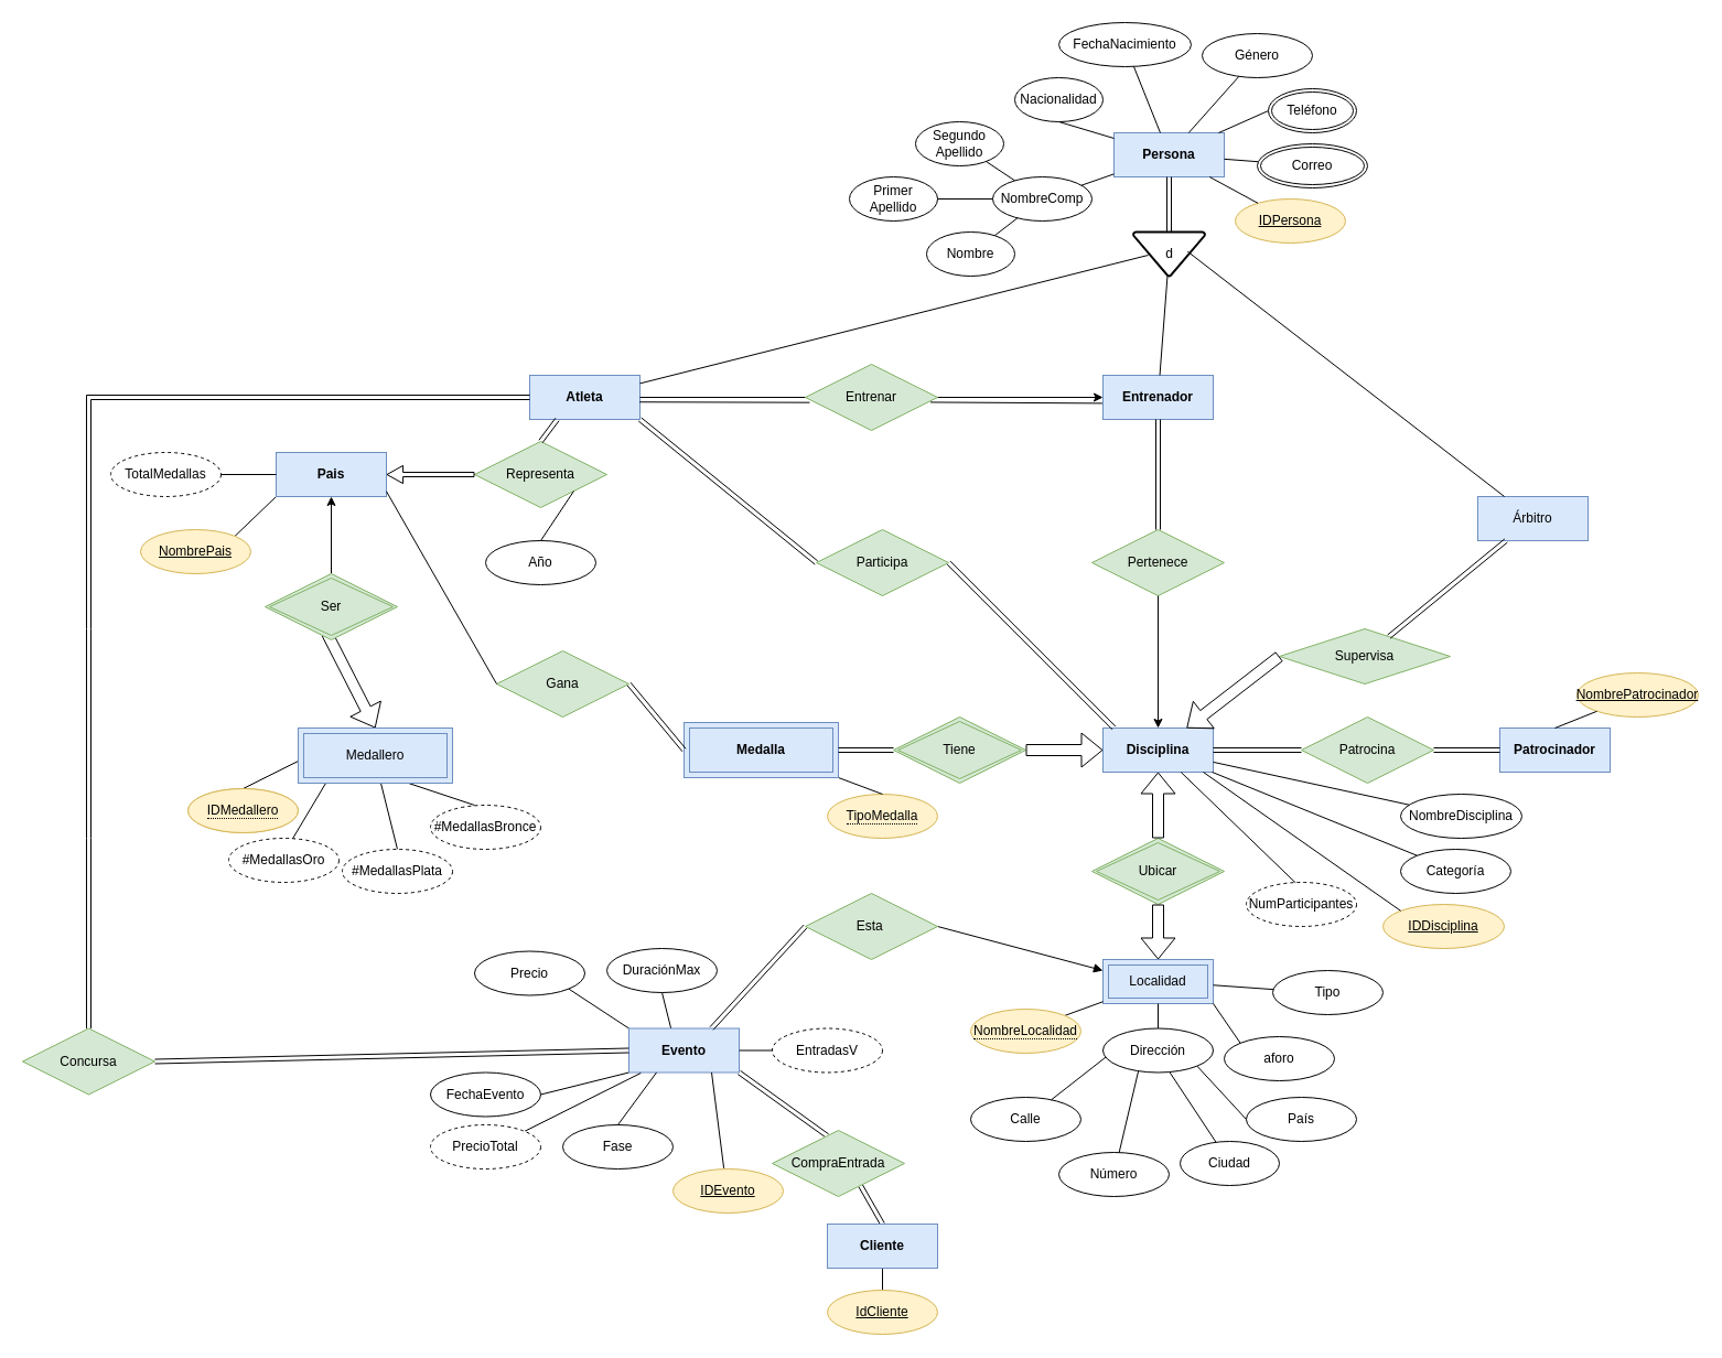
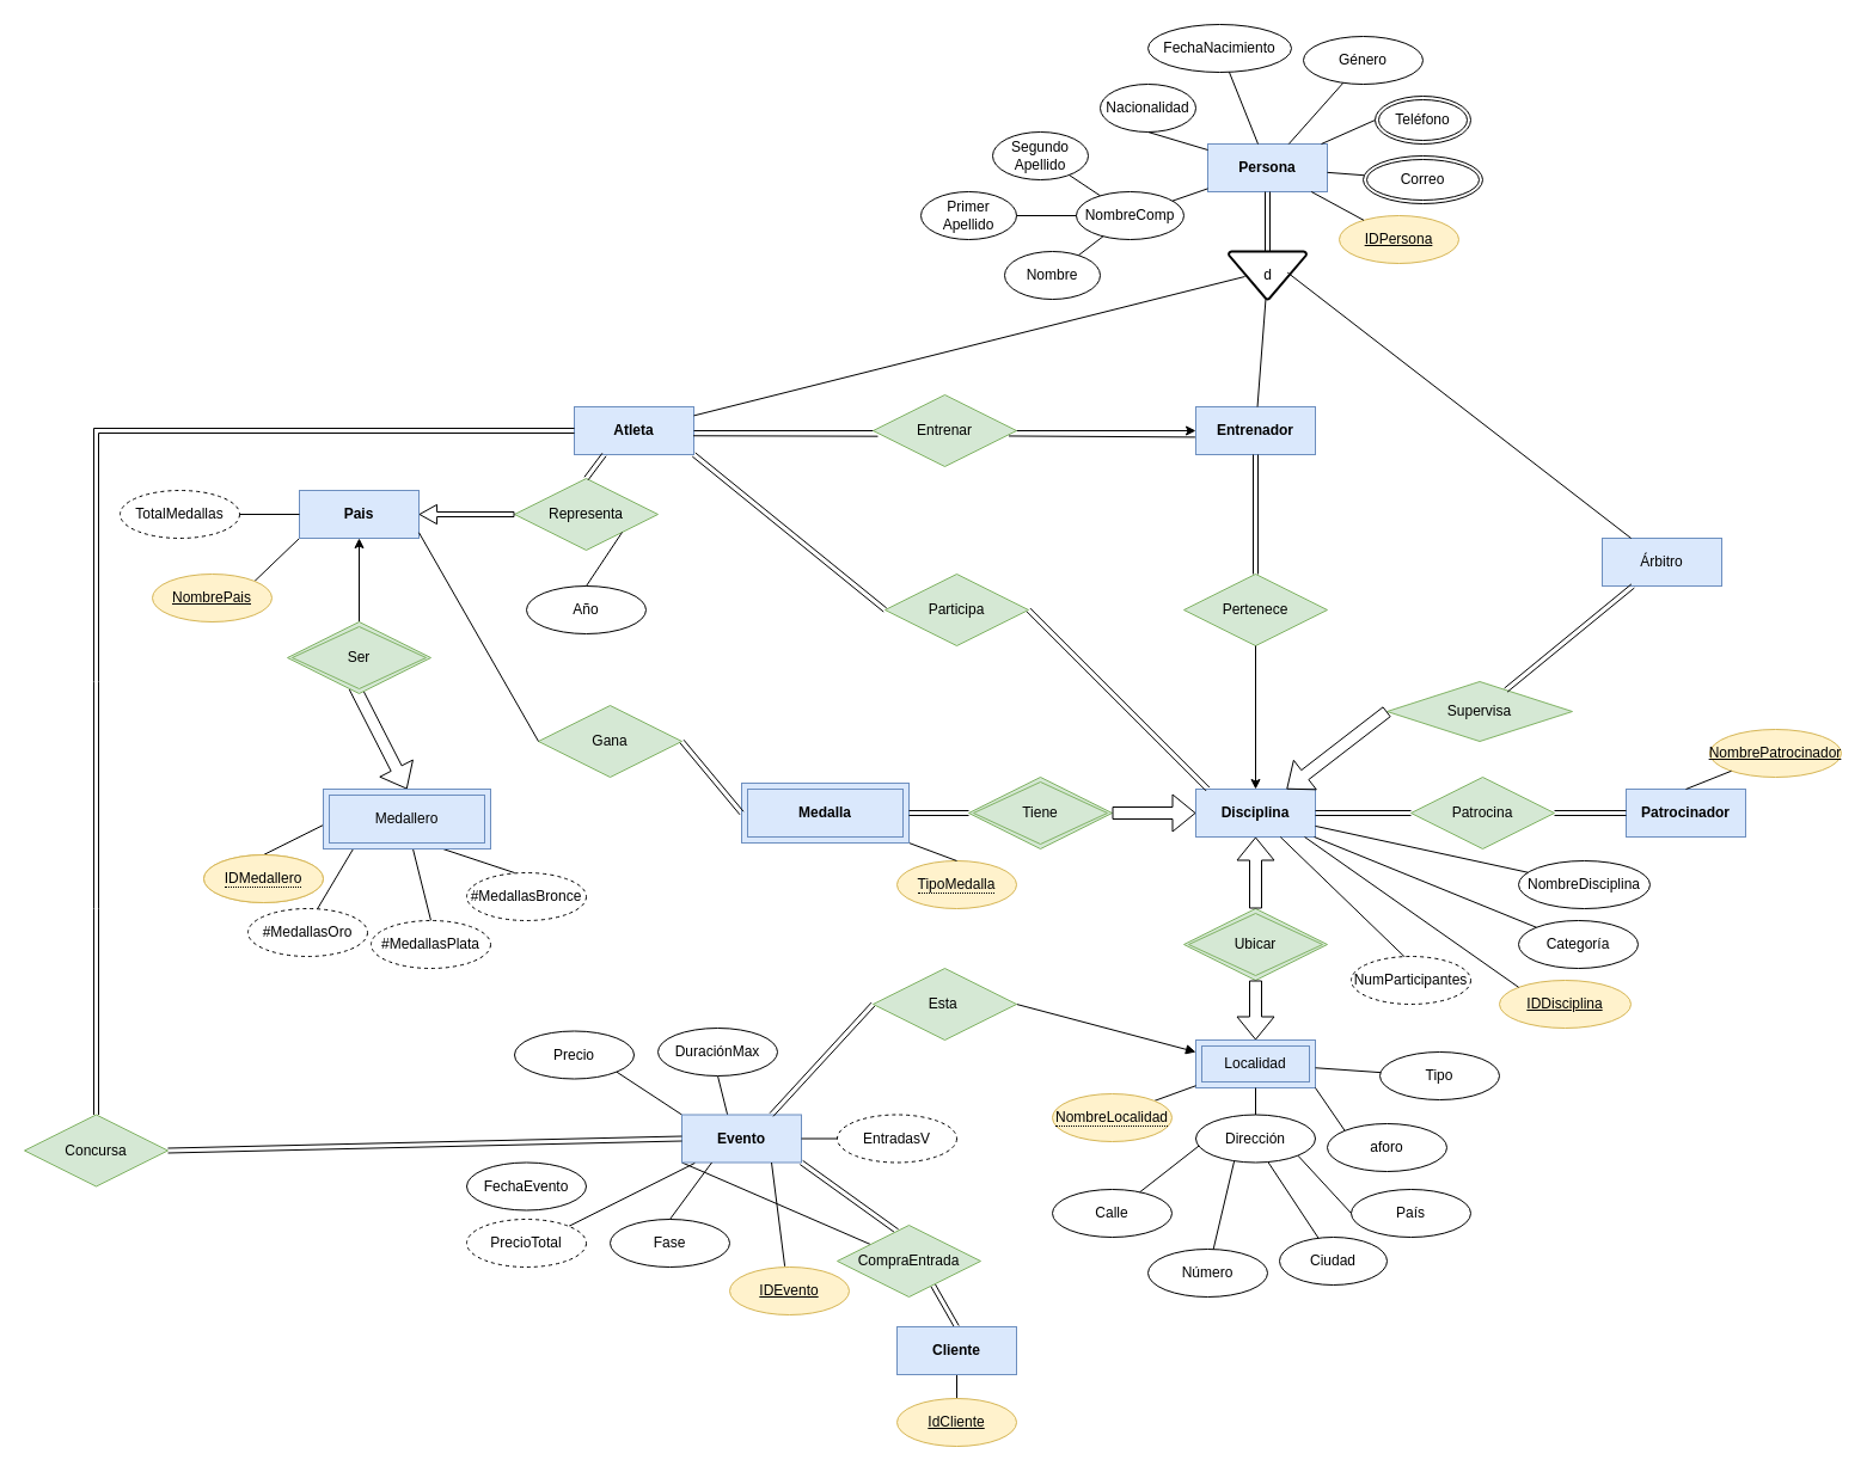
- <mxCell id="61" value="" style="endArrow=none;html=1;rounded=0;exitX=0;exitY=1;exitDx=0;exitDy=0;entryX=1;entryY=0.5;entryDx=0;entryDy=0;" edge="1" parent="1" source="73" target="82"><mxGeometry relative="1" as="geometry"><mxPoint x="380" y="942.5" as="sourcePoint" /><mxPoint x="501.344" y="1006.918" as="targetPoint" /></mxGeometry></mxCell>
+ <mxCell id="61" value="" style="endArrow=none;html=1;rounded=0;exitX=0;exitY=1;exitDx=0;exitDy=0;" edge="1" parent="1" source="73" target="129"><mxGeometry relative="1" as="geometry"><mxPoint x="380" y="942.5" as="sourcePoint" /><mxPoint x="501.344" y="1006.918" as="targetPoint" /></mxGeometry></mxCell>
